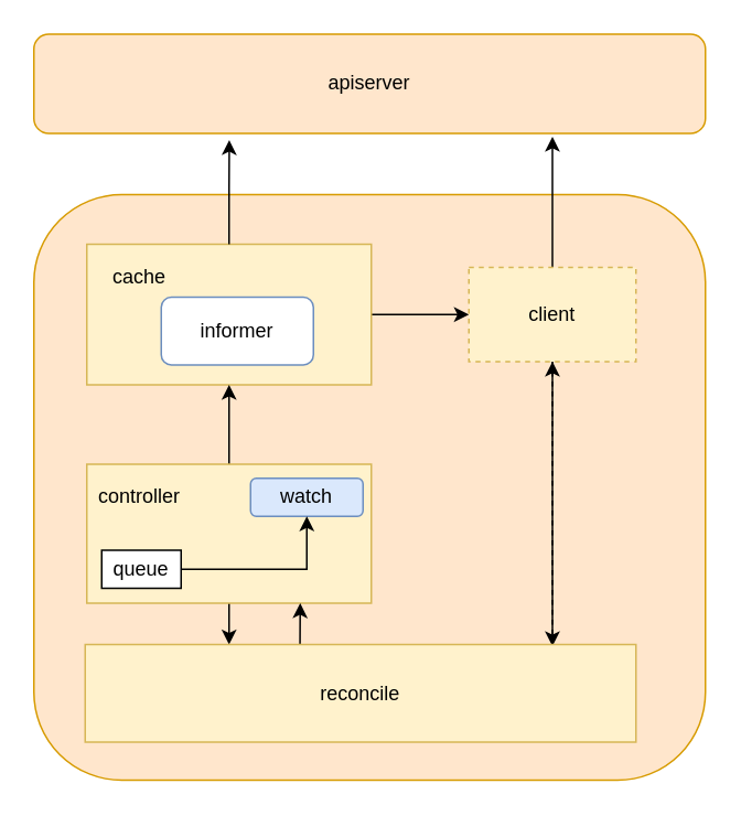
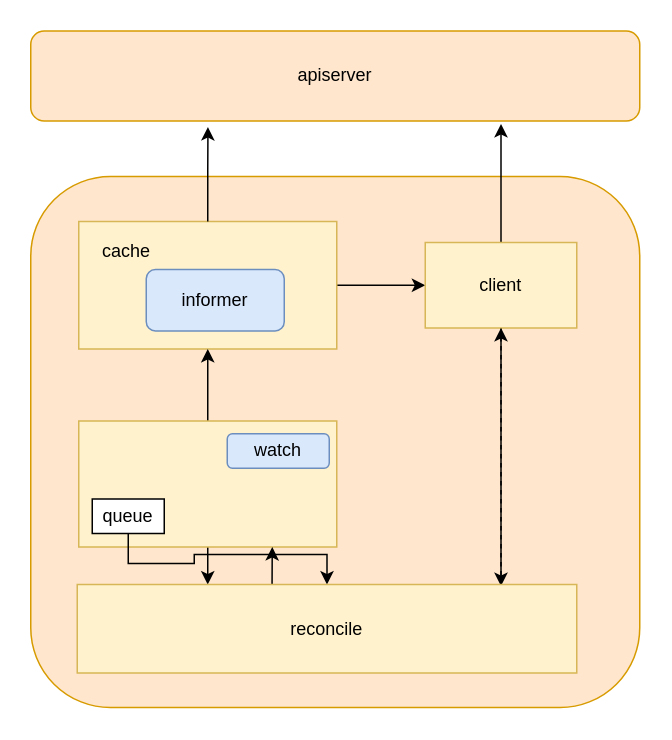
- <mxCell id="16" value="client" style="rounded=0;whiteSpace=wrap;html=1;fillColor=#fff2cc;strokeColor=#d6b656;dashed=1;" vertex="1" parent="1"><mxGeometry x="283" y="161" width="101" height="57" as="geometry" /></mxCell>
+ <mxCell id="16" value="client" style="rounded=0;whiteSpace=wrap;html=1;fillColor=#fff2cc;strokeColor=#d6b656;" vertex="1" parent="1"><mxGeometry x="283" y="161" width="101" height="57" as="geometry" /></mxCell>
- <mxCell id="6" value="informer" style="rounded=1;whiteSpace=wrap;html=1;fillColor=#ffffff;strokeColor=#6c8ebf;" vertex="1" parent="1"><mxGeometry x="97" y="179" width="92" height="41" as="geometry" /></mxCell>
+ <mxCell id="6" value="informer" style="rounded=1;whiteSpace=wrap;html=1;fillColor=#dae8fc;strokeColor=#6c8ebf;" vertex="1" parent="1"><mxGeometry x="97" y="179" width="92" height="41" as="geometry" /></mxCell>
- <mxCell id="10" value="controller" style="text;strokeColor=none;align=center;fillColor=none;html=1;verticalAlign=middle;whiteSpace=wrap;rounded=0;" vertex="1" parent="1"><mxGeometry x="54" y="285" width="60" height="30" as="geometry" /></mxCell>
- <mxCell id="12" value="" style="edgeStyle=orthogonalEdgeStyle;rounded=0;orthogonalLoop=1;jettySize=auto;html=1;" edge="1" parent="1" source="13" target="11"><mxGeometry relative="1" as="geometry" /></mxCell>
+ <mxCell id="12" value="" style="edgeStyle=orthogonalEdgeStyle;rounded=0;orthogonalLoop=1;jettySize=auto;html=1;" edge="1" parent="1" source="13" target="19"><mxGeometry relative="1" as="geometry" /></mxCell>
